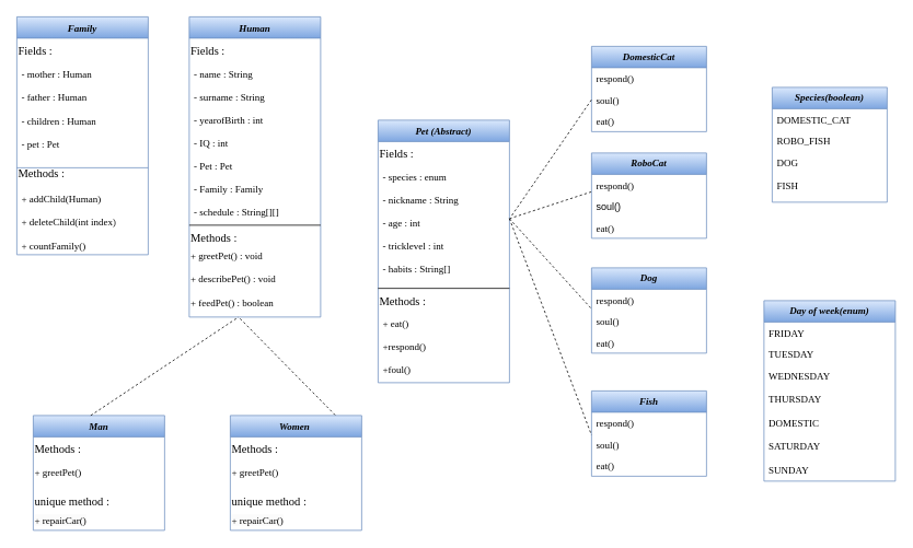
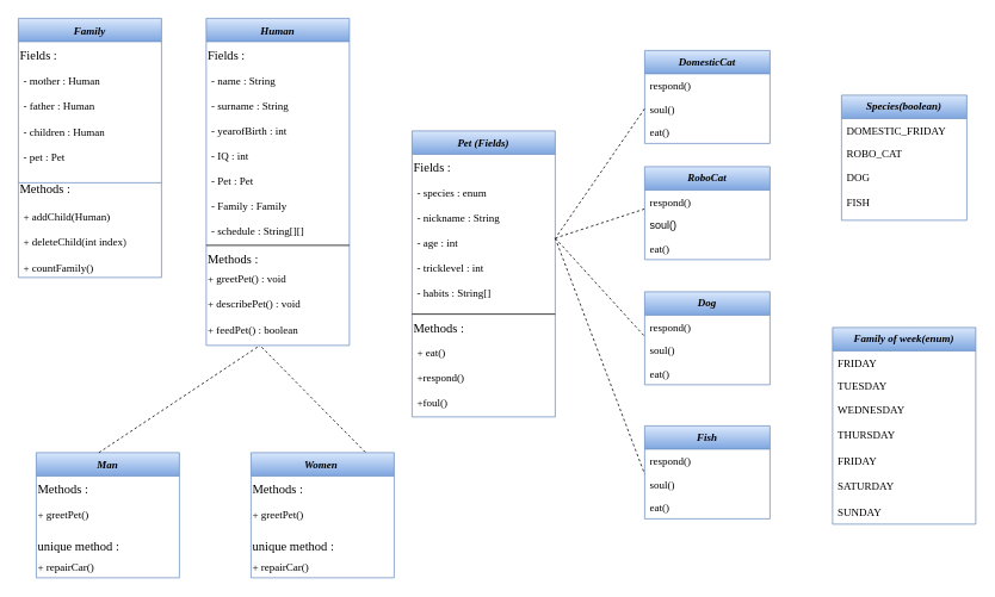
- <mxCell id="52" value="DOMESTIC_CAT" style="text;strokeColor=none;fillColor=none;align=left;verticalAlign=top;spacingLeft=4;spacingRight=4;overflow=hidden;rotatable=0;points=[[0,0.5],[1,0.5]];portConstraint=eastwest;whiteSpace=wrap;html=1;fontFamily=Comic Sans MS;" vertex="1" parent="51"><mxGeometry y="26" width="140" height="26" as="geometry" /></mxCell>
+ <mxCell id="52" value="DOMESTIC_FRIDAY" style="text;strokeColor=none;fillColor=none;align=left;verticalAlign=top;spacingLeft=4;spacingRight=4;overflow=hidden;rotatable=0;points=[[0,0.5],[1,0.5]];portConstraint=eastwest;whiteSpace=wrap;html=1;fontFamily=Comic Sans MS;" vertex="1" parent="51"><mxGeometry y="26" width="140" height="26" as="geometry" /></mxCell>
- <mxCell id="17" value="Pet (Abstract)" style="swimlane;fontStyle=3;align=center;verticalAlign=top;childLayout=stackLayout;horizontal=1;startSize=26;horizontalStack=0;resizeParent=1;resizeLast=0;collapsible=1;marginBottom=0;rounded=0;shadow=0;strokeWidth=1;fontFamily=Verdana;fillColor=#dae8fc;gradientColor=#7ea6e0;strokeColor=#6c8ebf;" parent="1" vertex="1"><mxGeometry x="460" y="146" width="160" height="320" as="geometry"><mxRectangle x="550" y="140" width="160" height="26" as="alternateBounds" /></mxGeometry></mxCell>
+ <mxCell id="17" value="Pet (Fields)" style="swimlane;fontStyle=3;align=center;verticalAlign=top;childLayout=stackLayout;horizontal=1;startSize=26;horizontalStack=0;resizeParent=1;resizeLast=0;collapsible=1;marginBottom=0;rounded=0;shadow=0;strokeWidth=1;fontFamily=Verdana;fillColor=#dae8fc;gradientColor=#7ea6e0;strokeColor=#6c8ebf;" parent="1" vertex="1"><mxGeometry x="460" y="146" width="160" height="320" as="geometry"><mxRectangle x="550" y="140" width="160" height="26" as="alternateBounds" /></mxGeometry></mxCell>
- <mxCell id="53" value="ROBO_FISH" style="text;strokeColor=none;fillColor=none;align=left;verticalAlign=top;spacingLeft=4;spacingRight=4;overflow=hidden;rotatable=0;points=[[0,0.5],[1,0.5]];portConstraint=eastwest;whiteSpace=wrap;html=1;fontFamily=Comic Sans MS;" vertex="1" parent="51"><mxGeometry y="52" width="140" height="26" as="geometry" /></mxCell>
+ <mxCell id="53" value="ROBO_CAT" style="text;strokeColor=none;fillColor=none;align=left;verticalAlign=top;spacingLeft=4;spacingRight=4;overflow=hidden;rotatable=0;points=[[0,0.5],[1,0.5]];portConstraint=eastwest;whiteSpace=wrap;html=1;fontFamily=Comic Sans MS;" vertex="1" parent="51"><mxGeometry y="52" width="140" height="26" as="geometry" /></mxCell>
- <mxCell id="55" value="&lt;b&gt;&lt;i&gt;&lt;font face=&quot;Verdana&quot;&gt;Day of week(enum)&lt;/font&gt;&lt;/i&gt;&lt;/b&gt;" style="swimlane;fontStyle=0;childLayout=stackLayout;horizontal=1;startSize=26;fillColor=#dae8fc;horizontalStack=0;resizeParent=1;resizeParentMax=0;resizeLast=0;collapsible=1;marginBottom=0;whiteSpace=wrap;html=1;gradientColor=#7ea6e0;strokeColor=#6c8ebf;" vertex="1" parent="1"><mxGeometry x="930" y="366" width="160" height="220" as="geometry" /></mxCell>
+ <mxCell id="55" value="&lt;b&gt;&lt;i&gt;&lt;font face=&quot;Verdana&quot;&gt;Family of week(enum)&lt;/font&gt;&lt;/i&gt;&lt;/b&gt;" style="swimlane;fontStyle=0;childLayout=stackLayout;horizontal=1;startSize=26;fillColor=#dae8fc;horizontalStack=0;resizeParent=1;resizeParentMax=0;resizeLast=0;collapsible=1;marginBottom=0;whiteSpace=wrap;html=1;gradientColor=#7ea6e0;strokeColor=#6c8ebf;" vertex="1" parent="1"><mxGeometry x="930" y="366" width="160" height="220" as="geometry" /></mxCell>
- <mxCell id="58" value="WEDNESDAY&lt;div&gt;&lt;br&gt;&lt;/div&gt;&lt;div&gt;THURSDAY&lt;/div&gt;&lt;div&gt;&lt;br&gt;&lt;/div&gt;&lt;div&gt;DOMESTIC&lt;/div&gt;&lt;div&gt;&lt;br&gt;&lt;/div&gt;&lt;div&gt;SATURDAY&lt;/div&gt;&lt;div&gt;&lt;br&gt;&lt;/div&gt;&lt;div&gt;SUNDAY&lt;/div&gt;" style="text;strokeColor=none;fillColor=none;align=left;verticalAlign=top;spacingLeft=4;spacingRight=4;overflow=hidden;rotatable=0;points=[[0,0.5],[1,0.5]];portConstraint=eastwest;whiteSpace=wrap;html=1;fontFamily=Comic Sans MS;" vertex="1" parent="55"><mxGeometry y="78" width="160" height="142" as="geometry" /></mxCell>
+ <mxCell id="58" value="WEDNESDAY&lt;div&gt;&lt;br&gt;&lt;/div&gt;&lt;div&gt;THURSDAY&lt;/div&gt;&lt;div&gt;&lt;br&gt;&lt;/div&gt;&lt;div&gt;FRIDAY&lt;/div&gt;&lt;div&gt;&lt;br&gt;&lt;/div&gt;&lt;div&gt;SATURDAY&lt;/div&gt;&lt;div&gt;&lt;br&gt;&lt;/div&gt;&lt;div&gt;SUNDAY&lt;/div&gt;" style="text;strokeColor=none;fillColor=none;align=left;verticalAlign=top;spacingLeft=4;spacingRight=4;overflow=hidden;rotatable=0;points=[[0,0.5],[1,0.5]];portConstraint=eastwest;whiteSpace=wrap;html=1;fontFamily=Comic Sans MS;" vertex="1" parent="55"><mxGeometry y="78" width="160" height="142" as="geometry" /></mxCell>
